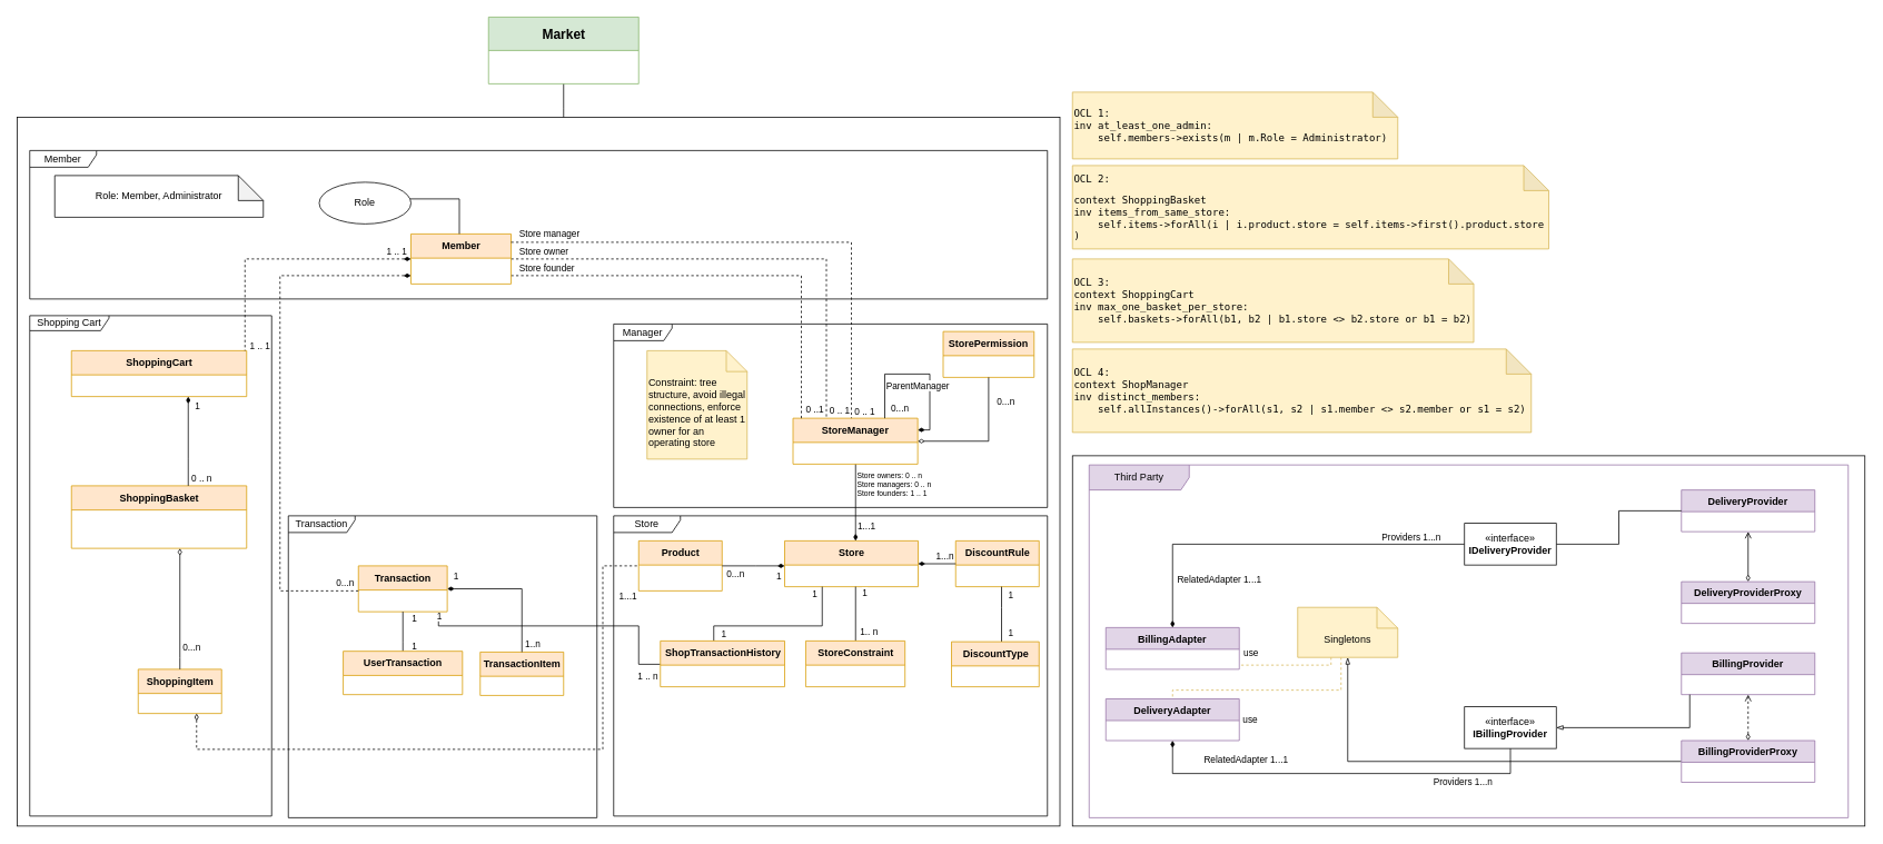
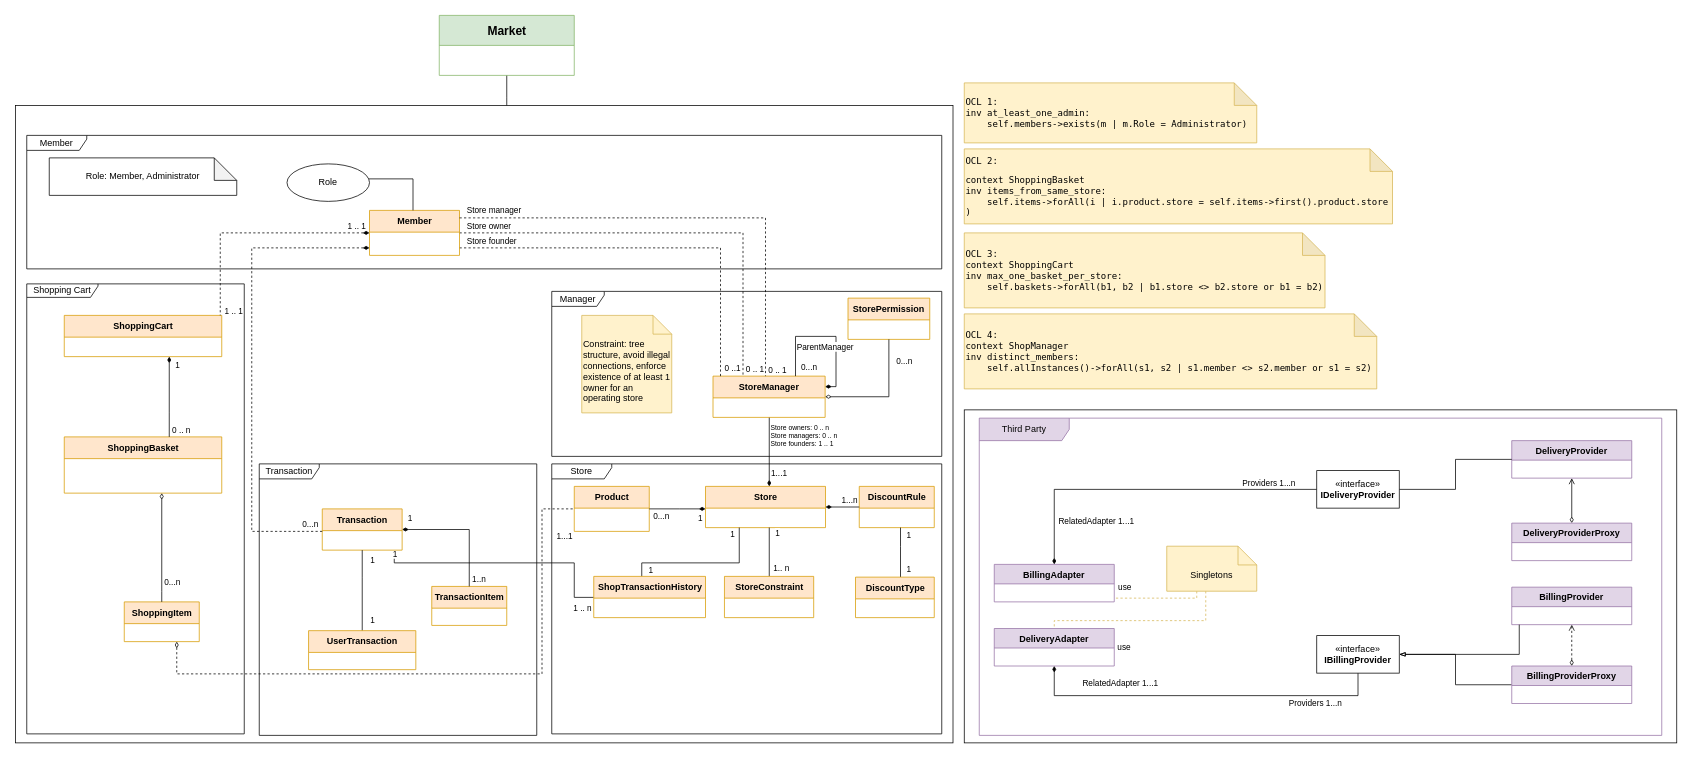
- <mxCell id="110" value="UserTransaction" style="swimlane;fontStyle=1;align=center;verticalAlign=middle;childLayout=stackLayout;horizontal=1;startSize=29;horizontalStack=0;resizeParent=1;resizeParentMax=0;resizeLast=0;collapsible=0;marginBottom=0;html=1;fillColor=#ffe6cc;strokeColor=#d79b00;" parent="1" vertex="1"><mxGeometry x="410.75" y="780.39" width="143" height="52" as="geometry" /></mxCell>
+ <mxCell id="110" value="UserTransaction" style="swimlane;fontStyle=1;align=center;verticalAlign=middle;childLayout=stackLayout;horizontal=1;startSize=29;horizontalStack=0;resizeParent=1;resizeParentMax=0;resizeLast=0;collapsible=0;marginBottom=0;html=1;fillColor=#ffe6cc;strokeColor=#d79b00;" parent="1" vertex="1"><mxGeometry x="410.75" y="840.39" width="143" height="52" as="geometry" /></mxCell>
- <mxCell id="94" style="edgeStyle=orthogonalEdgeStyle;rounded=0;orthogonalLoop=1;jettySize=auto;html=1;startArrow=none;startFill=0;endArrow=blockThin;endFill=0;" parent="1" source="96" target="45" edge="1"><mxGeometry relative="1" as="geometry" /></mxCell>
+ <mxCell id="94" style="edgeStyle=orthogonalEdgeStyle;rounded=0;orthogonalLoop=1;jettySize=auto;html=1;startArrow=none;startFill=0;endArrow=blockThin;endFill=0;" parent="1" source="96" target="93" edge="1"><mxGeometry relative="1" as="geometry" /></mxCell>
